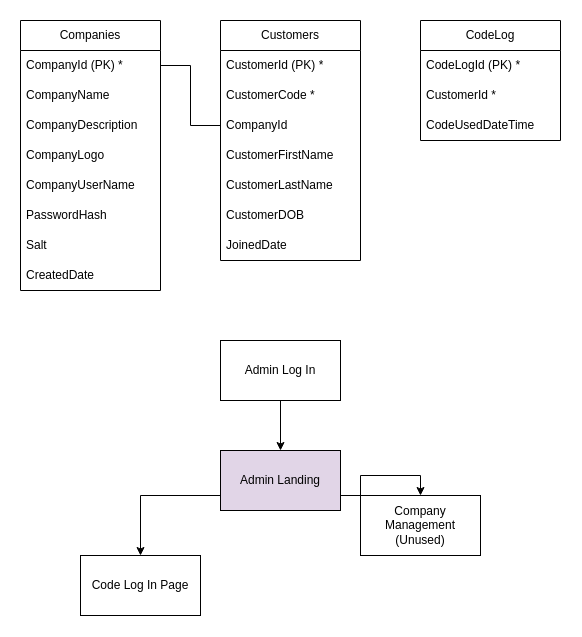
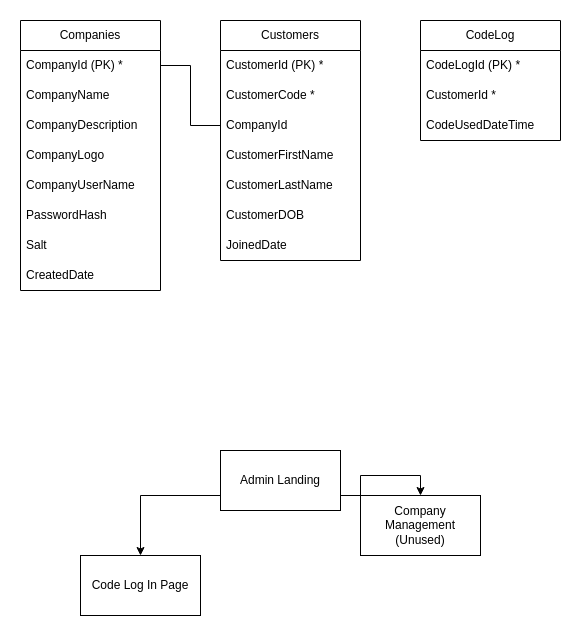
- <mxCell id="26" value="Admin Log In" style="rounded=0;whiteSpace=wrap;html=1;" parent="1" vertex="1"><mxGeometry x="220" y="340" width="120" height="60" as="geometry" /></mxCell>
- <mxCell id="25" style="edgeStyle=orthogonalEdgeStyle;rounded=0;orthogonalLoop=1;jettySize=auto;html=1;exitX=0.5;exitY=1;exitDx=0;exitDy=0;entryX=0.5;entryY=0;entryDx=0;entryDy=0;" parent="1" source="26" target="29" edge="1"><mxGeometry relative="1" as="geometry" /></mxCell>
- <mxCell id="29" value="Admin Landing" style="rounded=0;whiteSpace=wrap;html=1;fillColor=#e1d5e7;" parent="1" vertex="1"><mxGeometry x="220" y="450" width="120" height="60" as="geometry" /></mxCell>
+ <mxCell id="29" value="Admin Landing" style="rounded=0;whiteSpace=wrap;html=1;" parent="1" vertex="1"><mxGeometry x="220" y="450" width="120" height="60" as="geometry" /></mxCell>
